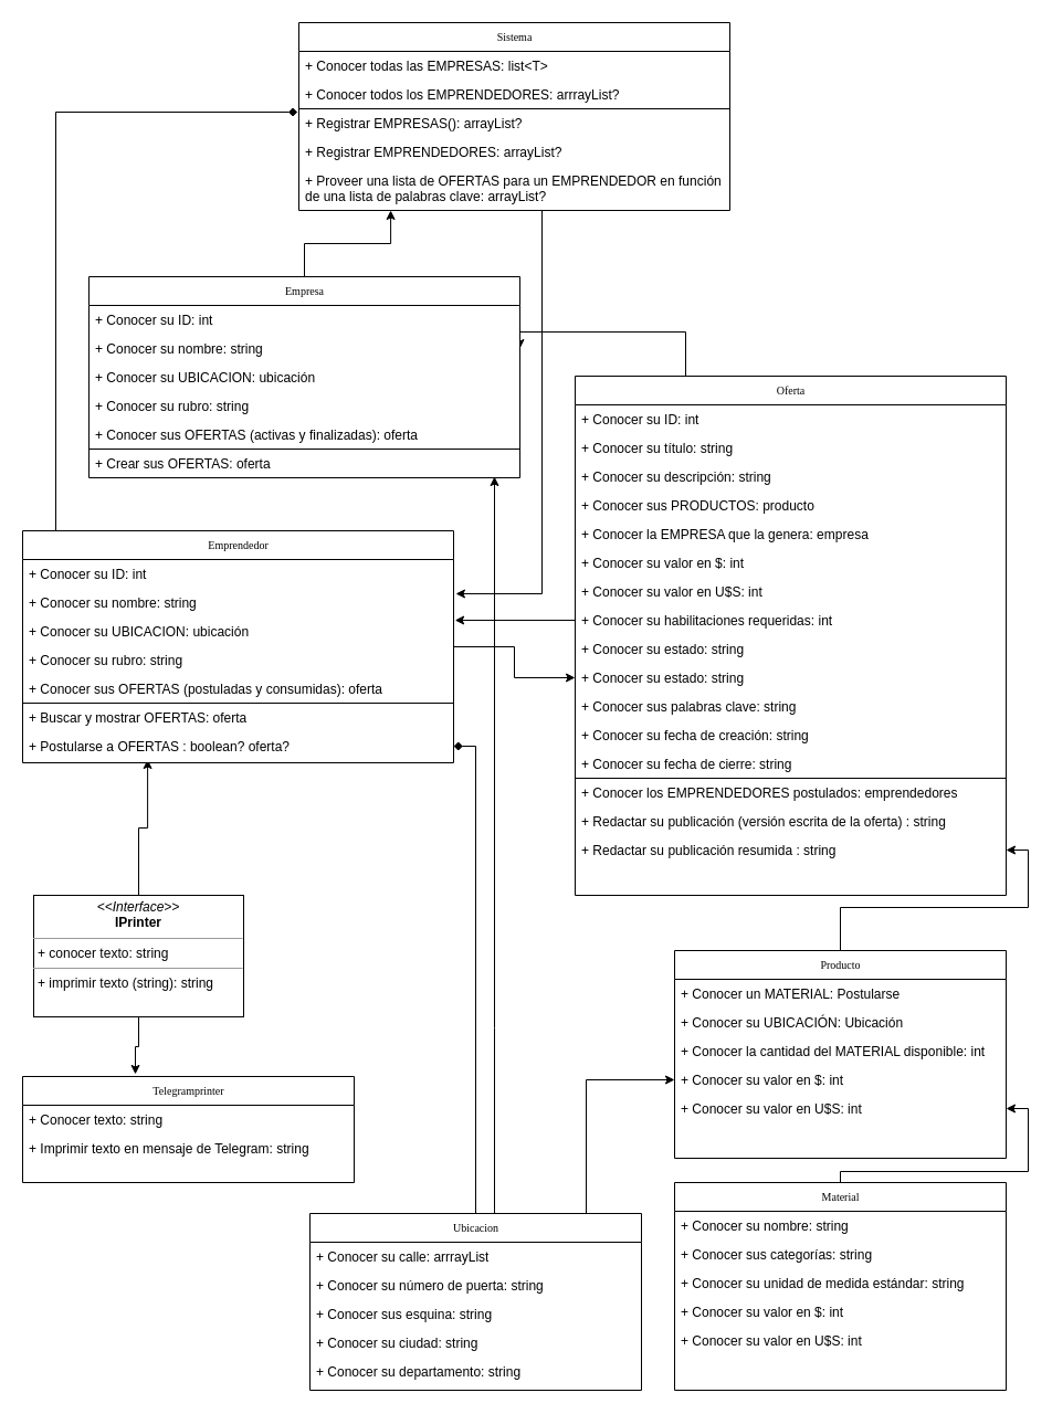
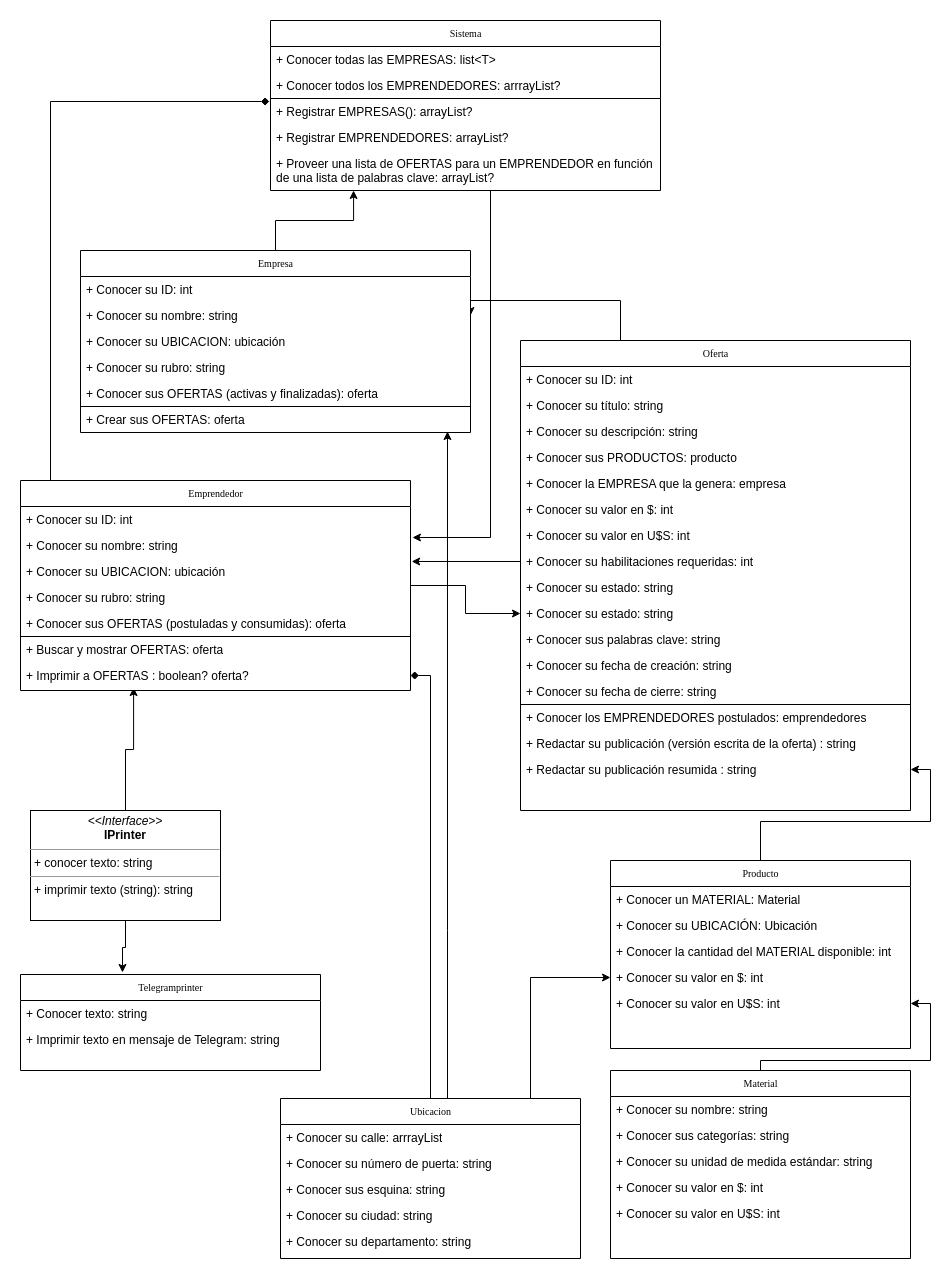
- <mxCell id="65" value="+ Postularse a OFERTAS : boolean? oferta?" style="text;html=1;strokeColor=none;fillColor=none;align=left;verticalAlign=top;spacingLeft=4;spacingRight=4;whiteSpace=wrap;overflow=hidden;rotatable=0;points=[[0,0.5],[1,0.5]];portConstraint=eastwest;" parent="57" vertex="1"><mxGeometry y="182" width="390" height="26" as="geometry" /></mxCell>
+ <mxCell id="65" value="+ Imprimir a OFERTAS : boolean? oferta?" style="text;html=1;strokeColor=none;fillColor=none;align=left;verticalAlign=top;spacingLeft=4;spacingRight=4;whiteSpace=wrap;overflow=hidden;rotatable=0;points=[[0,0.5],[1,0.5]];portConstraint=eastwest;" parent="57" vertex="1"><mxGeometry y="182" width="390" height="26" as="geometry" /></mxCell>
- <mxCell id="23" value="+ Conocer un MATERIAL: Postularse" style="text;strokeColor=none;fillColor=none;align=left;verticalAlign=top;spacingLeft=4;spacingRight=4;overflow=hidden;rotatable=0;points=[[0,0.5],[1,0.5]];portConstraint=eastwest;" parent="22" vertex="1"><mxGeometry y="26" width="300" height="26" as="geometry" /></mxCell>
+ <mxCell id="23" value="+ Conocer un MATERIAL: Material" style="text;strokeColor=none;fillColor=none;align=left;verticalAlign=top;spacingLeft=4;spacingRight=4;overflow=hidden;rotatable=0;points=[[0,0.5],[1,0.5]];portConstraint=eastwest;" parent="22" vertex="1"><mxGeometry y="26" width="300" height="26" as="geometry" /></mxCell>
